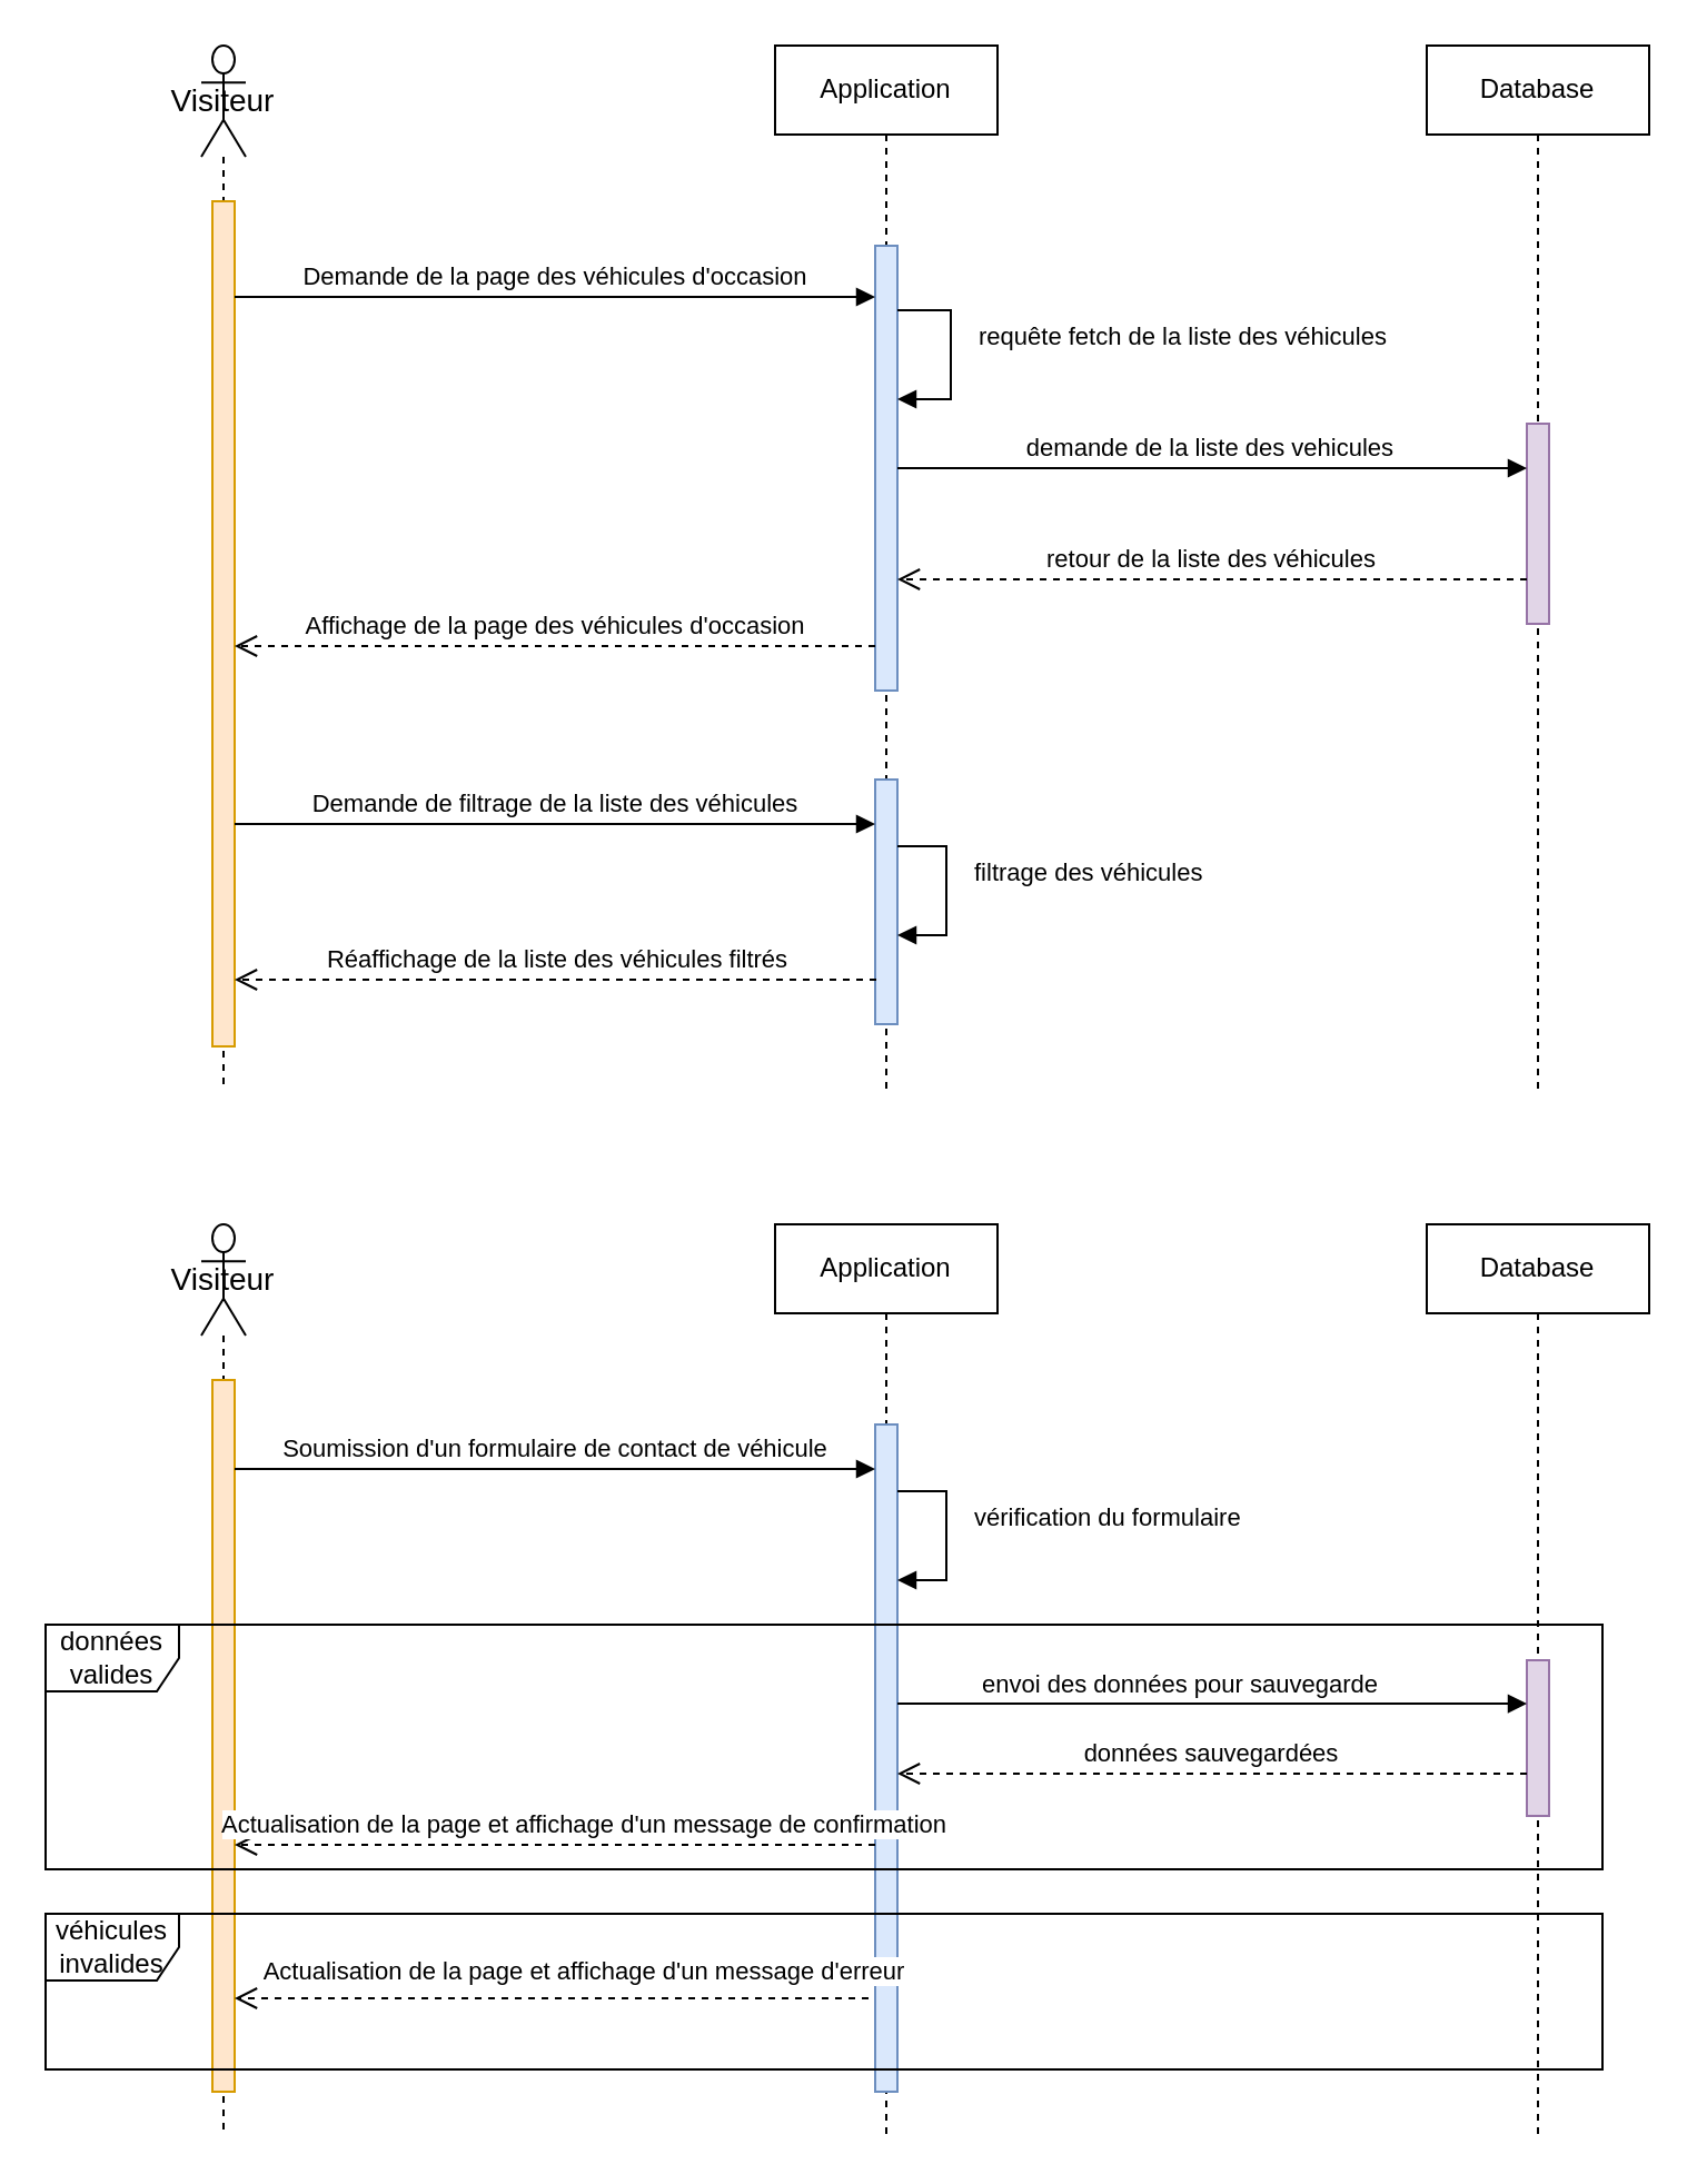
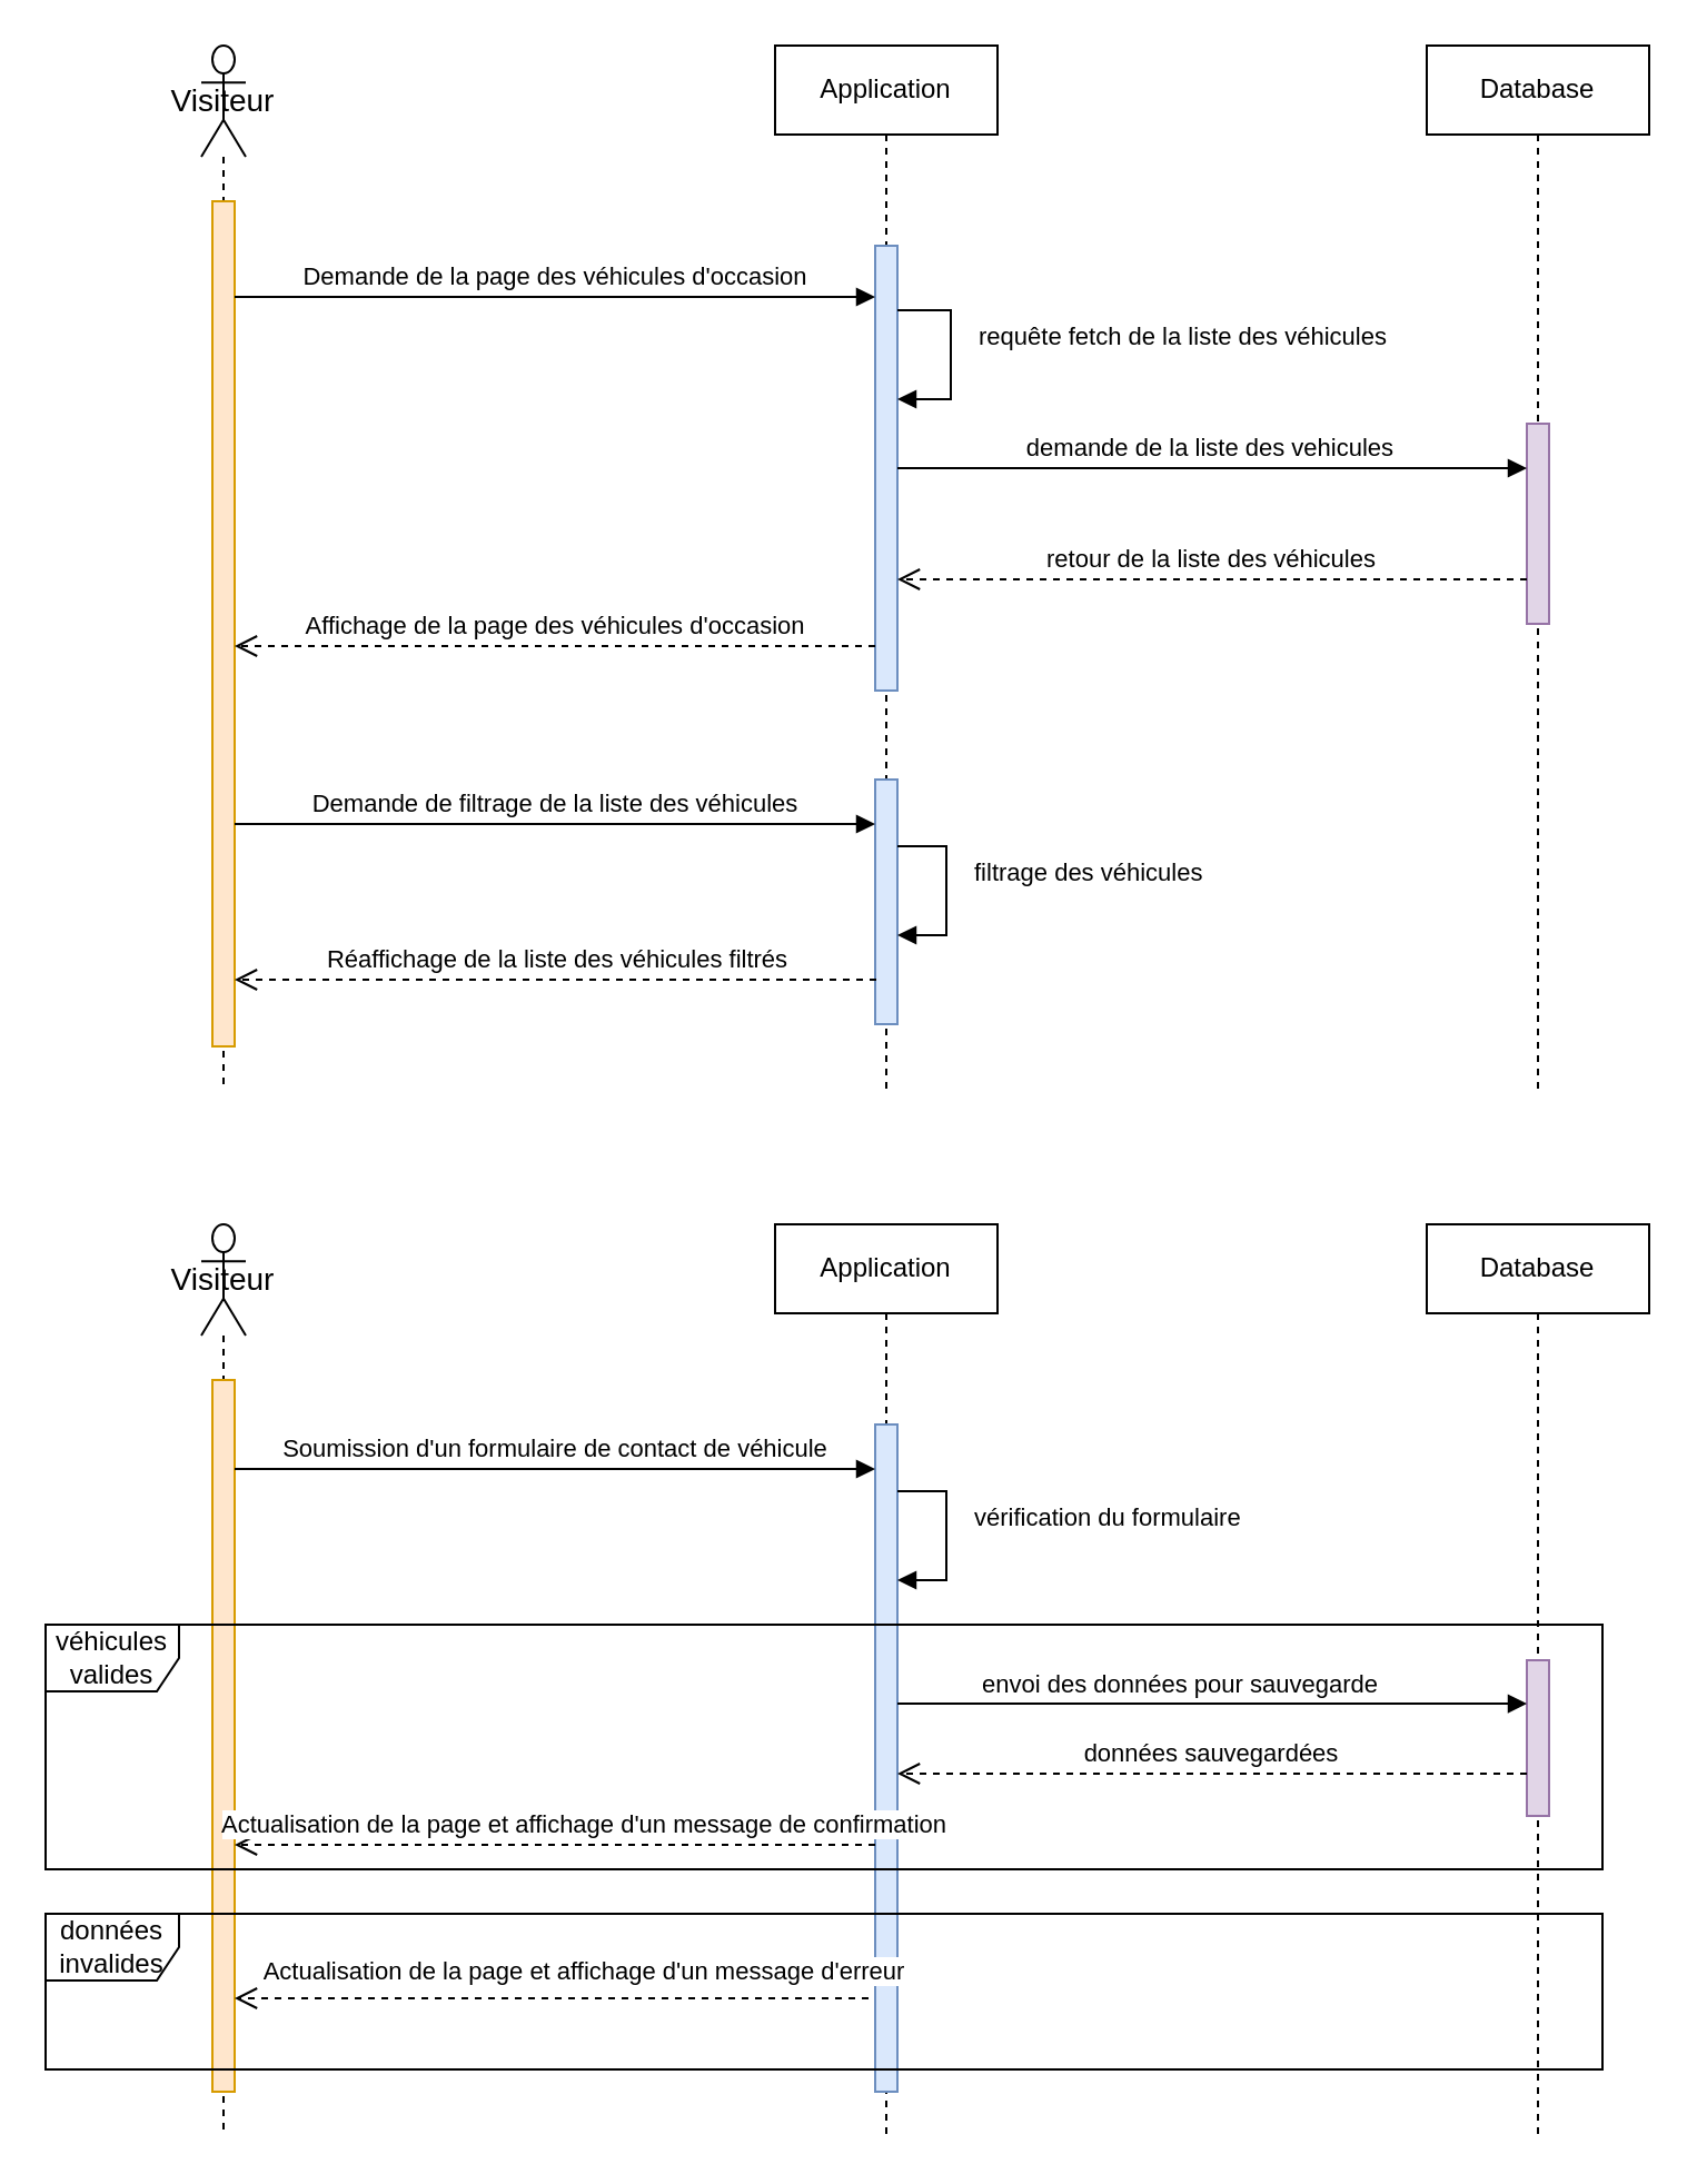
- <mxCell id="26" value="données valides" style="shape=umlFrame;whiteSpace=wrap;html=1;pointerEvents=0;" parent="1" vertex="1"><mxGeometry x="20" y="730" width="700" height="110" as="geometry" /></mxCell>
+ <mxCell id="26" value="véhicules valides" style="shape=umlFrame;whiteSpace=wrap;html=1;pointerEvents=0;" parent="1" vertex="1"><mxGeometry x="20" y="730" width="700" height="110" as="geometry" /></mxCell>
- <mxCell id="29" value="véhicules invalides" style="shape=umlFrame;whiteSpace=wrap;html=1;pointerEvents=0;" parent="1" vertex="1"><mxGeometry x="20" y="860" width="700" height="70" as="geometry" /></mxCell>
+ <mxCell id="29" value="données invalides" style="shape=umlFrame;whiteSpace=wrap;html=1;pointerEvents=0;" parent="1" vertex="1"><mxGeometry x="20" y="860" width="700" height="70" as="geometry" /></mxCell>
